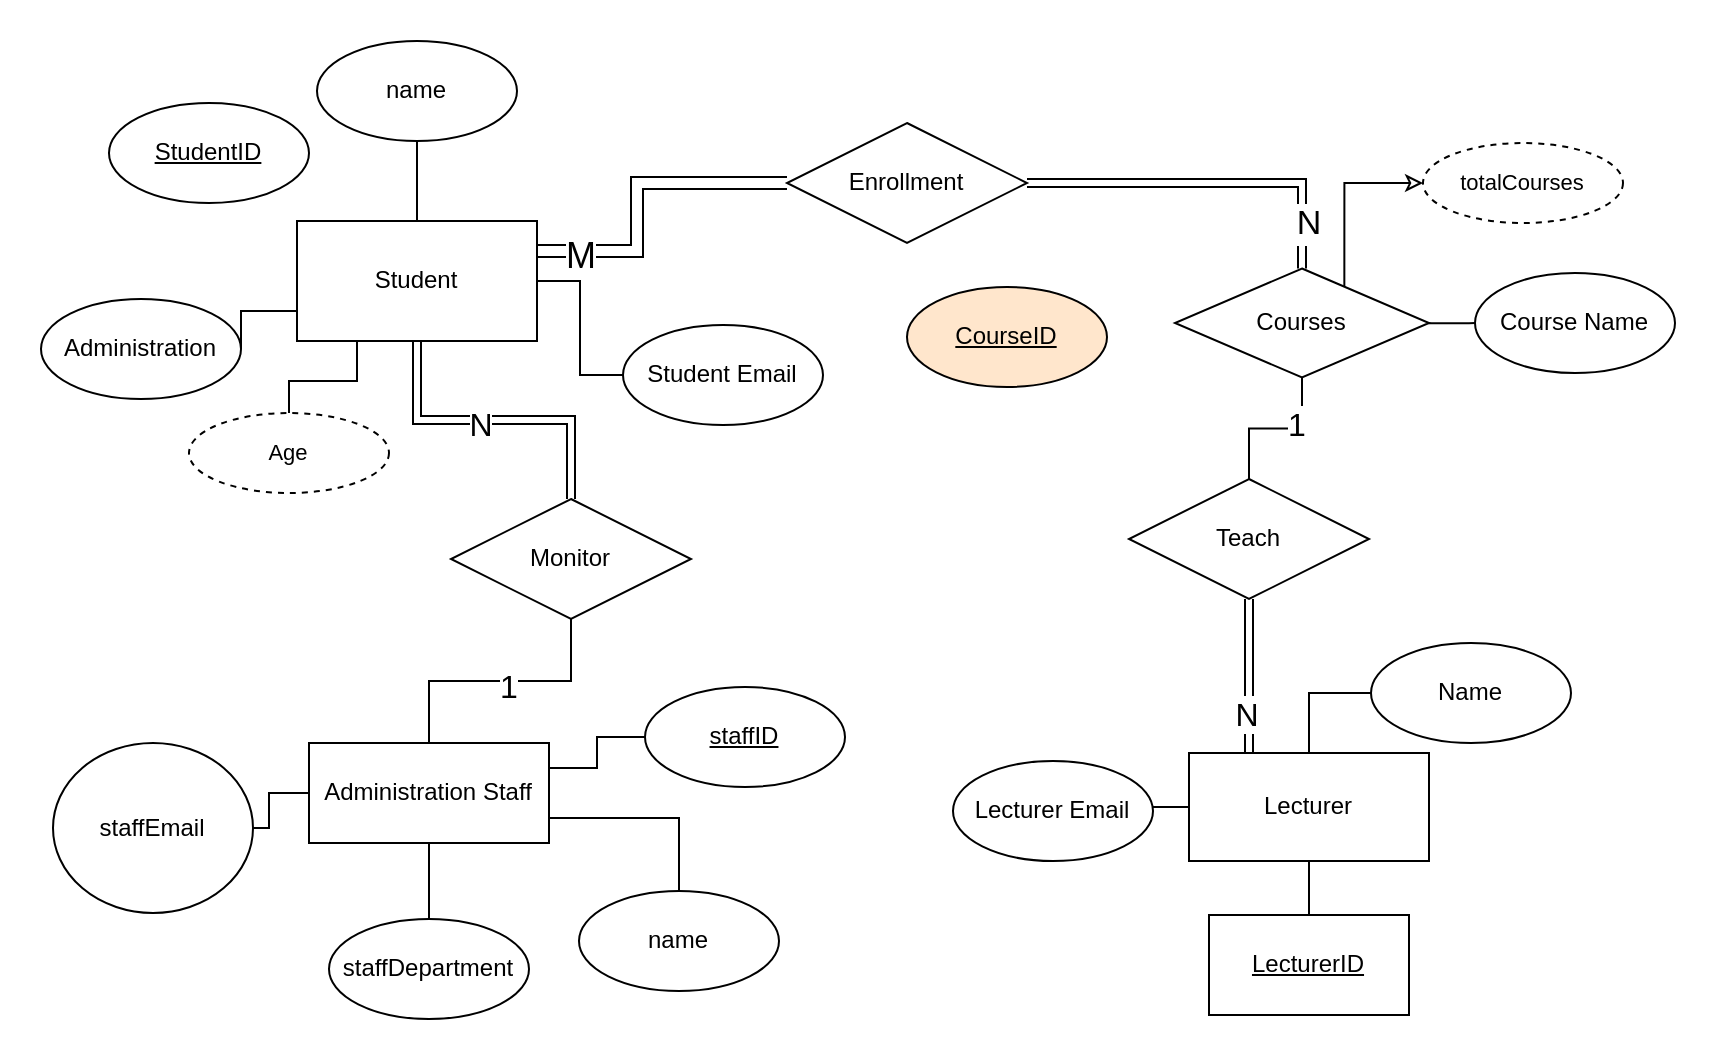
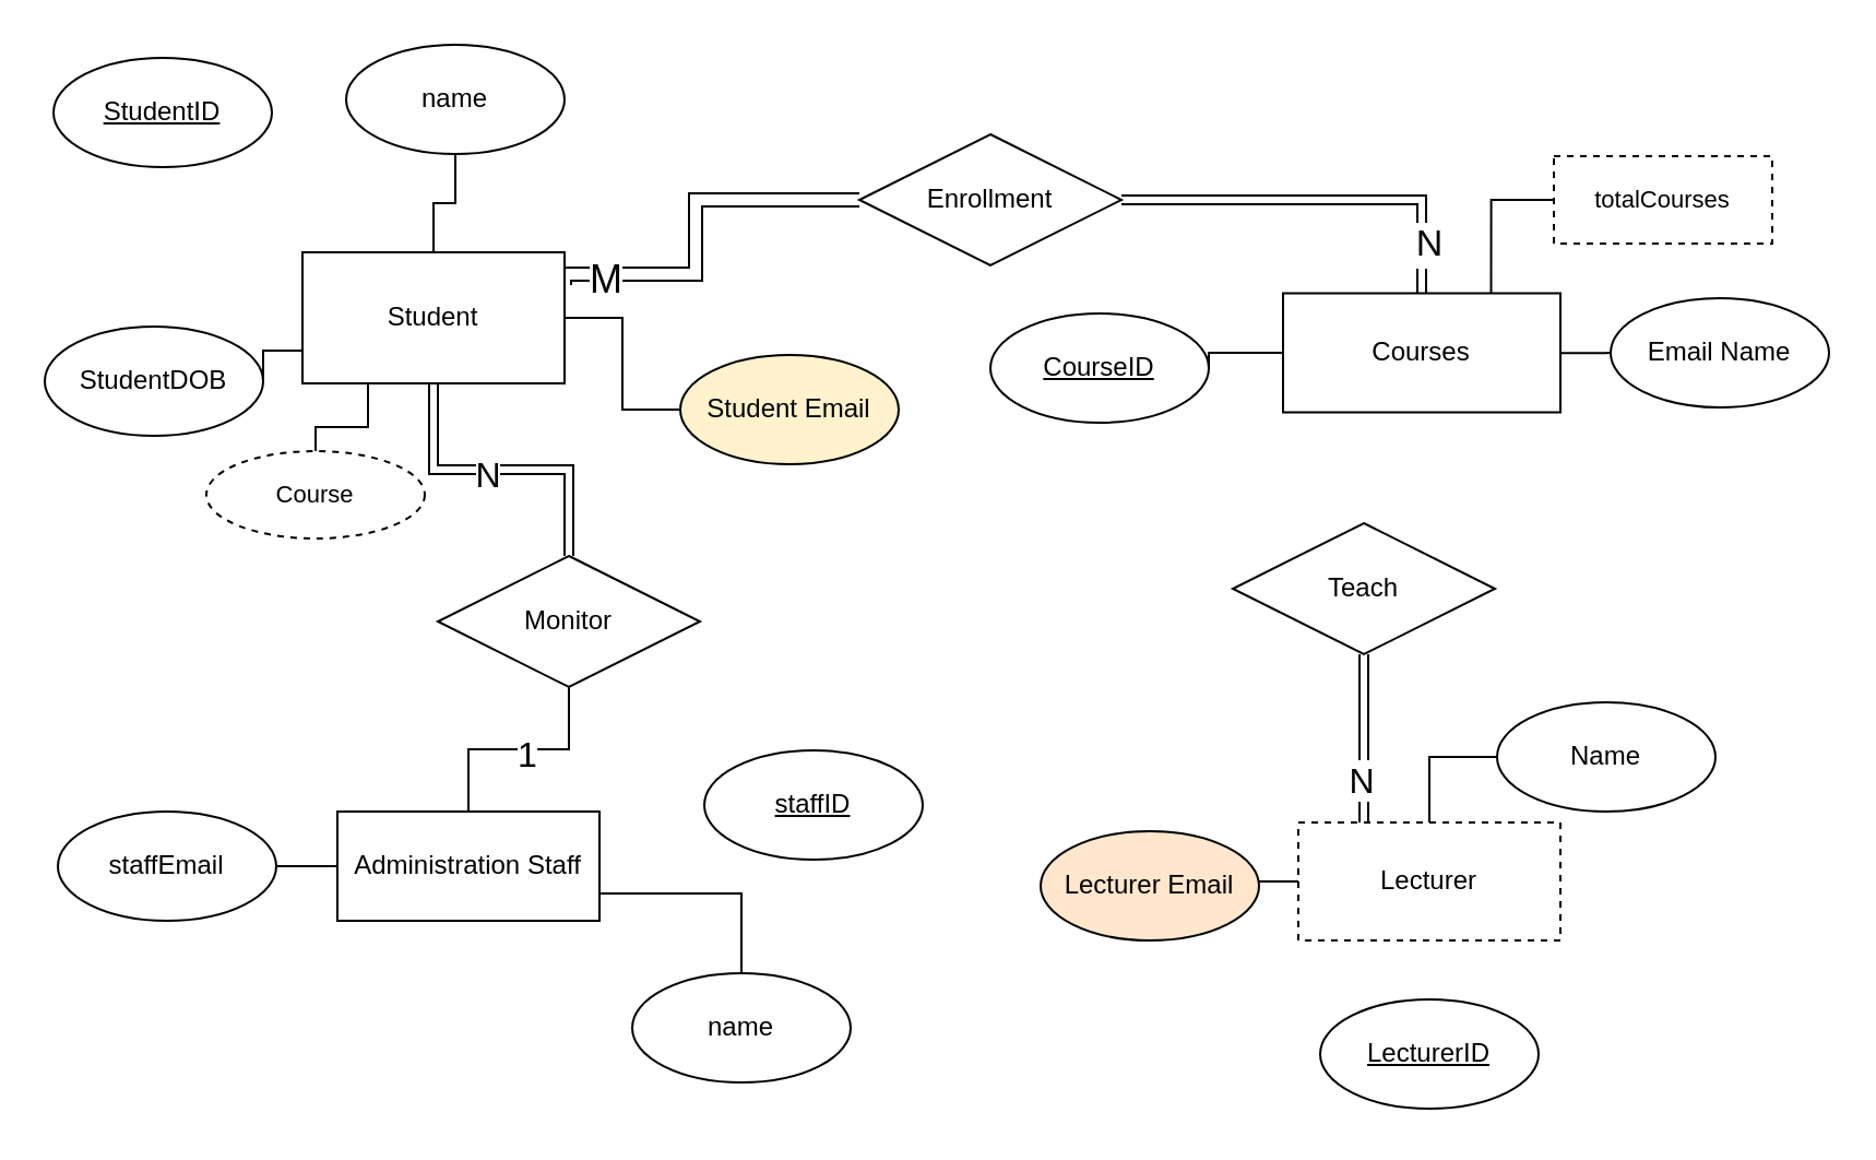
- <mxCell id="29" value="&lt;u&gt;StudentID&lt;/u&gt;" style="ellipse;whiteSpace=wrap;html=1;" parent="1" vertex="1"><mxGeometry x="54" y="51" width="100" height="50" as="geometry" /></mxCell>
+ <mxCell id="29" value="&lt;u&gt;StudentID&lt;/u&gt;" style="ellipse;whiteSpace=wrap;html=1;" parent="1" vertex="1"><mxGeometry x="24" y="26" width="100" height="50" as="geometry" /></mxCell>
- <mxCell id="20" style="edgeStyle=orthogonalEdgeStyle;rounded=0;orthogonalLoop=1;jettySize=auto;html=1;exitX=0.75;exitY=0;exitDx=0;exitDy=0;entryX=0;entryY=0.5;entryDx=0;entryDy=0;endArrow=classic;endFill=0;" edge="1" parent="1" source="21" target="49"><mxGeometry relative="1" as="geometry"><mxPoint x="689" y="88" as="targetPoint" /></mxGeometry></mxCell>
+ <mxCell id="20" style="edgeStyle=orthogonalEdgeStyle;rounded=0;orthogonalLoop=1;jettySize=auto;html=1;exitX=0.75;exitY=0;exitDx=0;exitDy=0;entryX=0;entryY=0.5;entryDx=0;entryDy=0;endArrow=none;endFill=0;" edge="1" parent="1" source="21" target="49"><mxGeometry relative="1" as="geometry"><mxPoint x="689" y="88" as="targetPoint" /></mxGeometry></mxCell>
- <mxCell id="49" value="totalCourses" style="ellipse;whiteSpace=wrap;html=1;align=center;dashed=1;fontFamily=Helvetica;fontSize=11;fontColor=default;labelBackgroundColor=default;" vertex="1" parent="1"><mxGeometry x="711" y="71" width="100" height="40" as="geometry" /></mxCell>
+ <mxCell id="49" value="totalCourses" style="whiteSpace=wrap;html=1;align=center;dashed=1;fontFamily=Helvetica;fontSize=11;fontColor=default;labelBackgroundColor=default;rounded=0;" vertex="1" parent="1"><mxGeometry x="711" y="71" width="100" height="40" as="geometry" /></mxCell>
- <mxCell id="7" value="Student" style="rounded=0;whiteSpace=wrap;html=1;" parent="1" vertex="1"><mxGeometry x="148" y="110" width="120" height="60" as="geometry" /></mxCell>
+ <mxCell id="7" value="Student" style="rounded=0;whiteSpace=wrap;html=1;" parent="1" vertex="1"><mxGeometry x="138" y="115" width="120" height="60" as="geometry" /></mxCell>
+ <mxCell id="14" style="edgeStyle=orthogonalEdgeStyle;rounded=0;orthogonalLoop=1;jettySize=auto;html=1;exitX=0;exitY=0.5;exitDx=0;exitDy=0;entryX=1;entryY=0.5;entryDx=0;entryDy=0;endArrow=none;endFill=0;" parent="1" source="21" target="33" edge="1"><mxGeometry relative="1" as="geometry" /></mxCell>
- <mxCell id="21" value="Courses" style="rhombus;whiteSpace=wrap;html=1;" parent="1" vertex="1"><mxGeometry x="587" y="133.75" width="127" height="54.5" as="geometry" /></mxCell>
+ <mxCell id="21" value="Courses" style="rounded=0;whiteSpace=wrap;html=1;" parent="1" vertex="1"><mxGeometry x="587" y="133.75" width="127" height="54.5" as="geometry" /></mxCell>
- <mxCell id="32" value="Course Name" style="ellipse;whiteSpace=wrap;html=1;" parent="1" vertex="1"><mxGeometry x="737" y="136" width="100" height="50" as="geometry" /></mxCell>
+ <mxCell id="32" value="Email Name" style="ellipse;whiteSpace=wrap;html=1;" parent="1" vertex="1"><mxGeometry x="737" y="136" width="100" height="50" as="geometry" /></mxCell>
- <mxCell id="33" value="&lt;u&gt;CourseID&lt;/u&gt;" style="ellipse;whiteSpace=wrap;html=1;fillColor=#ffe6cc;" parent="1" vertex="1"><mxGeometry x="453" y="143" width="100" height="50" as="geometry" /></mxCell>
+ <mxCell id="33" value="&lt;u&gt;CourseID&lt;/u&gt;" style="ellipse;whiteSpace=wrap;html=1;" parent="1" vertex="1"><mxGeometry x="453" y="143" width="100" height="50" as="geometry" /></mxCell>
- <mxCell id="46" value="Administration" style="ellipse;whiteSpace=wrap;html=1;" parent="1" vertex="1"><mxGeometry x="20" y="149" width="100" height="50" as="geometry" /></mxCell>
+ <mxCell id="46" value="StudentDOB" style="ellipse;whiteSpace=wrap;html=1;" parent="1" vertex="1"><mxGeometry x="20" y="149" width="100" height="50" as="geometry" /></mxCell>
- <mxCell id="31" value="Student Email" style="ellipse;whiteSpace=wrap;html=1;" parent="1" vertex="1"><mxGeometry x="311" y="162" width="100" height="50" as="geometry" /></mxCell>
+ <mxCell id="31" value="Student Email" style="ellipse;whiteSpace=wrap;html=1;fillColor=#fff2cc;" parent="1" vertex="1"><mxGeometry x="311" y="162" width="100" height="50" as="geometry" /></mxCell>
- <mxCell id="18" style="edgeStyle=orthogonalEdgeStyle;rounded=0;orthogonalLoop=1;jettySize=auto;html=1;entryX=0.5;entryY=0;entryDx=0;entryDy=0;endArrow=none;endFill=0;exitX=0.5;exitY=1;exitDx=0;exitDy=0;" parent="1" source="21" target="45" edge="1"><mxGeometry relative="1" as="geometry" /></mxCell>
- <mxCell id="19" value="&lt;font style=&quot;font-size: 16px;&quot;&gt;1&lt;/font&gt;" style="edgeLabel;html=1;align=center;verticalAlign=middle;resizable=0;points=[];" vertex="1" connectable="0" parent="18"><mxGeometry x="-0.266" y="-2" relative="1" as="geometry"><mxPoint as="offset" /></mxGeometry></mxCell>
- <mxCell id="47" value="Age" style="ellipse;whiteSpace=wrap;html=1;align=center;dashed=1;fontFamily=Helvetica;fontSize=11;fontColor=default;labelBackgroundColor=default;" parent="1" vertex="1"><mxGeometry x="94" y="206" width="100" height="40" as="geometry" /></mxCell>
+ <mxCell id="47" value="Course" style="ellipse;whiteSpace=wrap;html=1;align=center;dashed=1;fontFamily=Helvetica;fontSize=11;fontColor=default;labelBackgroundColor=default;" parent="1" vertex="1"><mxGeometry x="94" y="206" width="100" height="40" as="geometry" /></mxCell>
- <mxCell id="43" value="Monitor" style="shape=rhombus;perimeter=rhombusPerimeter;whiteSpace=wrap;html=1;align=center;" parent="1" vertex="1"><mxGeometry x="225" y="249" width="120" height="60" as="geometry" /></mxCell>
+ <mxCell id="43" value="Monitor" style="shape=rhombus;perimeter=rhombusPerimeter;whiteSpace=wrap;html=1;align=center;" parent="1" vertex="1"><mxGeometry x="200" y="254" width="120" height="60" as="geometry" /></mxCell>
- <mxCell id="25" value="" style="edgeStyle=orthogonalEdgeStyle;rounded=0;orthogonalLoop=1;jettySize=auto;html=1;endArrow=none;endFill=0;exitX=1;exitY=0.25;exitDx=0;exitDy=0;" parent="1" source="28" target="37" edge="1"><mxGeometry relative="1" as="geometry" /></mxCell>
- <mxCell id="13" value="Lecturer" style="rounded=0;whiteSpace=wrap;html=1;" parent="1" vertex="1"><mxGeometry x="594" y="376" width="120" height="54" as="geometry" /></mxCell>
+ <mxCell id="13" value="Lecturer" style="rounded=0;whiteSpace=wrap;html=1;dashed=1;" parent="1" vertex="1"><mxGeometry x="594" y="376" width="120" height="54" as="geometry" /></mxCell>
- <mxCell id="40" value="Lecturer Email" style="ellipse;whiteSpace=wrap;html=1;" parent="1" vertex="1"><mxGeometry x="476" y="380" width="100" height="50" as="geometry" /></mxCell>
+ <mxCell id="40" value="Lecturer Email" style="ellipse;whiteSpace=wrap;html=1;fillColor=#ffe6cc;" parent="1" vertex="1"><mxGeometry x="476" y="380" width="100" height="50" as="geometry" /></mxCell>
- <mxCell id="34" value="staffEmail" style="ellipse;whiteSpace=wrap;html=1;" parent="1" vertex="1"><mxGeometry x="26" y="371" width="100" height="85" as="geometry" /></mxCell>
+ <mxCell id="34" value="staffEmail" style="ellipse;whiteSpace=wrap;html=1;" parent="1" vertex="1"><mxGeometry x="26" y="371" width="100" height="50" as="geometry" /></mxCell>
- <mxCell id="23" style="edgeStyle=orthogonalEdgeStyle;rounded=0;orthogonalLoop=1;jettySize=auto;html=1;entryX=0.5;entryY=0;entryDx=0;entryDy=0;endArrow=none;endFill=0;" parent="1" source="28" target="36" edge="1"><mxGeometry relative="1" as="geometry" /></mxCell>
- <mxCell id="8" value="" style="edgeStyle=orthogonalEdgeStyle;rounded=0;orthogonalLoop=1;jettySize=auto;html=1;endArrow=none;endFill=0;" parent="1" source="13" target="38" edge="1"><mxGeometry relative="1" as="geometry" /></mxCell>
- <mxCell id="38" value="&lt;u&gt;LecturerID&lt;/u&gt;" style="whiteSpace=wrap;html=1;rounded=0;" parent="1" vertex="1"><mxGeometry x="604" y="457" width="100" height="50" as="geometry" /></mxCell>
+ <mxCell id="38" value="&lt;u&gt;LecturerID&lt;/u&gt;" style="ellipse;whiteSpace=wrap;html=1;" parent="1" vertex="1"><mxGeometry x="604" y="457" width="100" height="50" as="geometry" /></mxCell>
- <mxCell id="36" value="staffDepartment" style="ellipse;whiteSpace=wrap;html=1;" parent="1" vertex="1"><mxGeometry x="164" y="459" width="100" height="50" as="geometry" /></mxCell>
